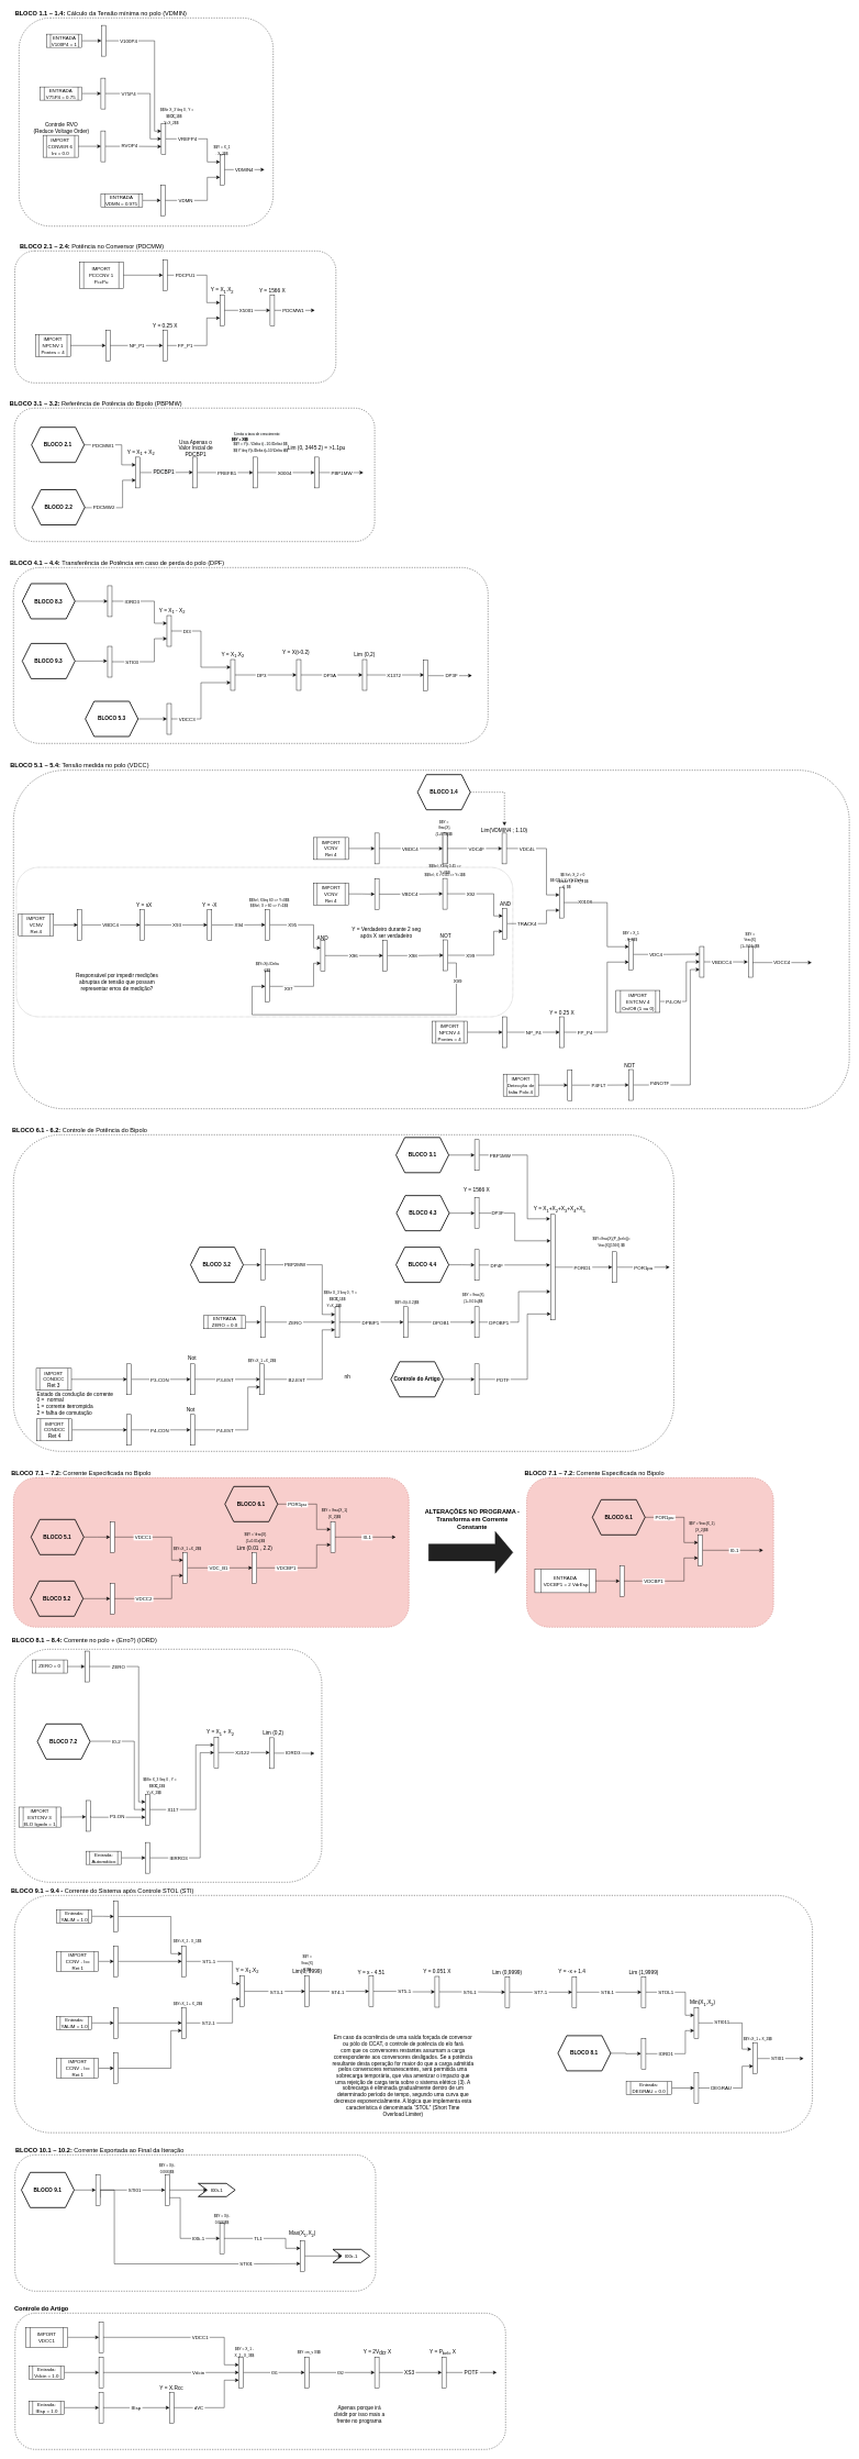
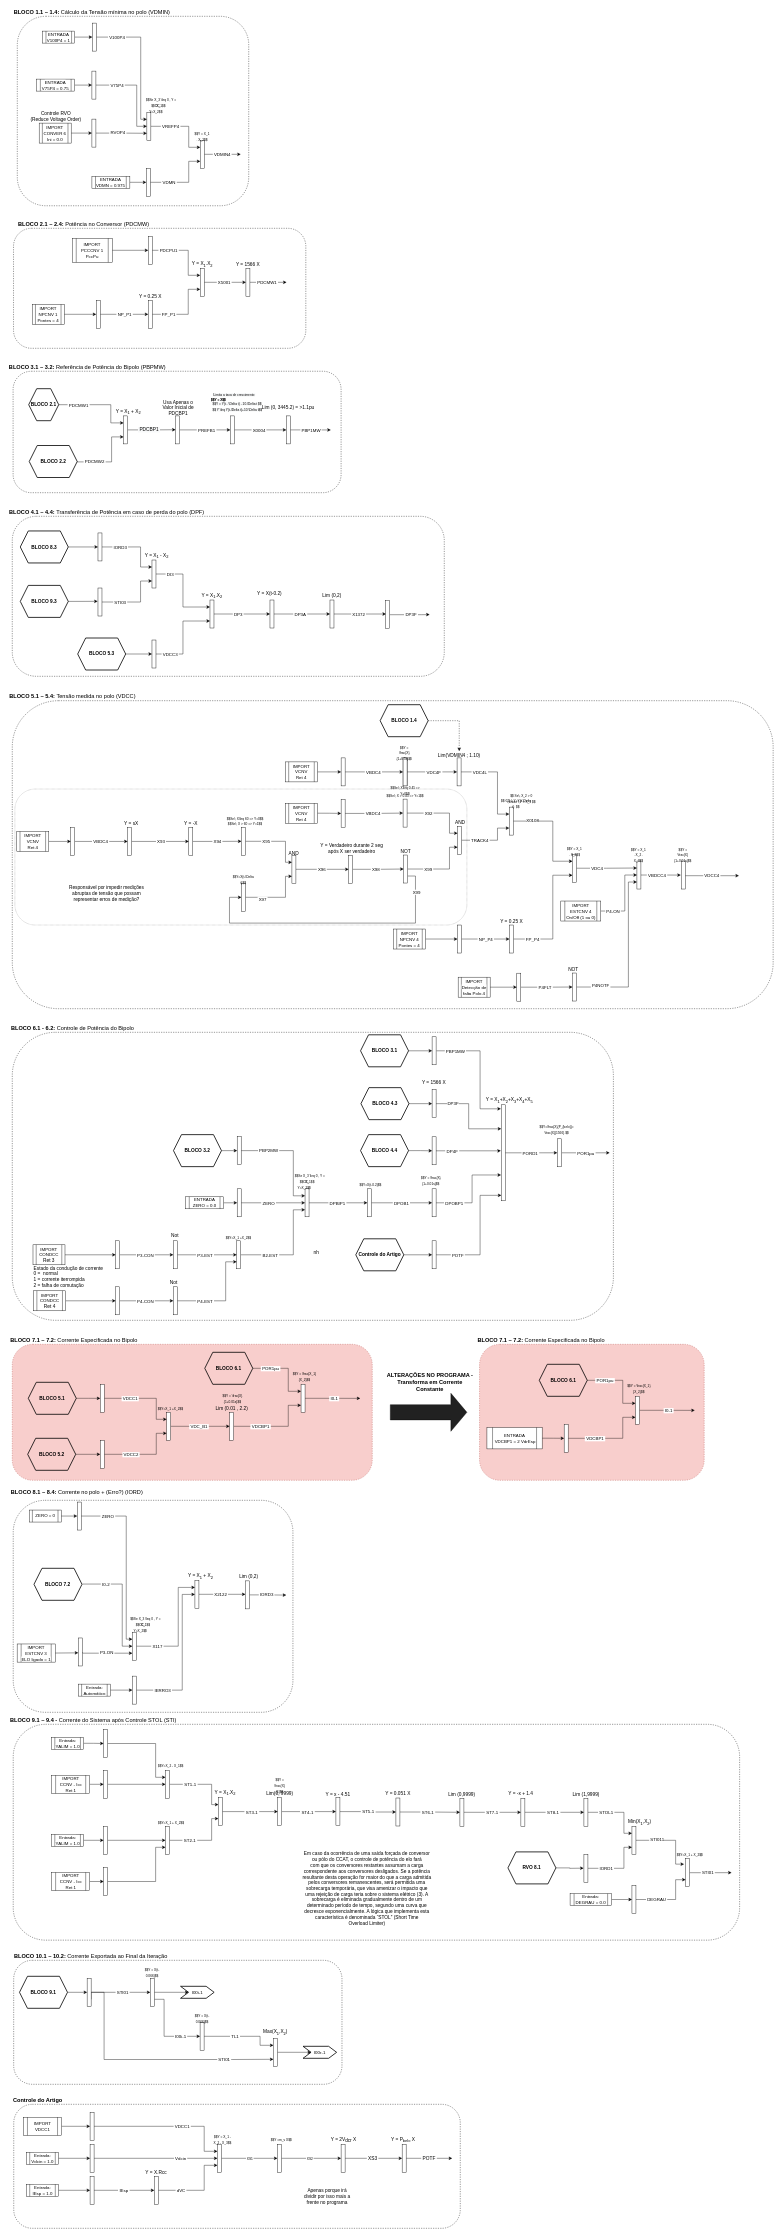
- <mxCell id="385" value="&lt;b&gt;BLOCO 2.1&lt;/b&gt;" style="shape=hexagon;perimeter=hexagonPerimeter2;whiteSpace=wrap;html=1;fixedSize=1;rounded=0;glass=0;strokeWidth=2;fillColor=none;gradientColor=none;" vertex="1" parent="1"><mxGeometry x="71.26" y="971" width="120" height="80" as="geometry" /></mxCell>
+ <mxCell id="385" value="&lt;b&gt;BLOCO 2.1&lt;/b&gt;" style="shape=hexagon;perimeter=hexagonPerimeter2;whiteSpace=wrap;html=1;fixedSize=1;rounded=0;glass=0;strokeWidth=2;fillColor=none;gradientColor=none;" vertex="1" parent="1"><mxGeometry x="71.26" y="971" width="75" height="80" as="geometry" /></mxCell>
+ <mxCell id="101" value="&lt;font style=&quot;font-size: 8px&quot;&gt;$$Y = X_1 . X_2 . X_3$$&lt;/font&gt;" style="text;html=1;strokeColor=none;fillColor=none;align=center;verticalAlign=middle;whiteSpace=wrap;rounded=0;" vertex="1" parent="1"><mxGeometry x="1576.06" y="2126.36" width="40" height="20" as="geometry" /></mxCell>
- <mxCell id="297" value="&lt;b&gt;BLOCO 8.1&lt;/b&gt;" style="shape=hexagon;perimeter=hexagonPerimeter2;whiteSpace=wrap;html=1;fixedSize=1;rounded=0;glass=0;strokeWidth=2;fillColor=none;gradientColor=none;" vertex="1" parent="1"><mxGeometry x="1269.32" y="4629" width="120" height="80" as="geometry" /></mxCell>
+ <mxCell id="297" value="&lt;b&gt;RVO 8.1&lt;/b&gt;" style="shape=hexagon;perimeter=hexagonPerimeter2;whiteSpace=wrap;html=1;fixedSize=1;rounded=0;glass=0;strokeWidth=2;fillColor=none;gradientColor=none;" vertex="1" parent="1"><mxGeometry x="1269.32" y="4629" width="120" height="80" as="geometry" /></mxCell>
